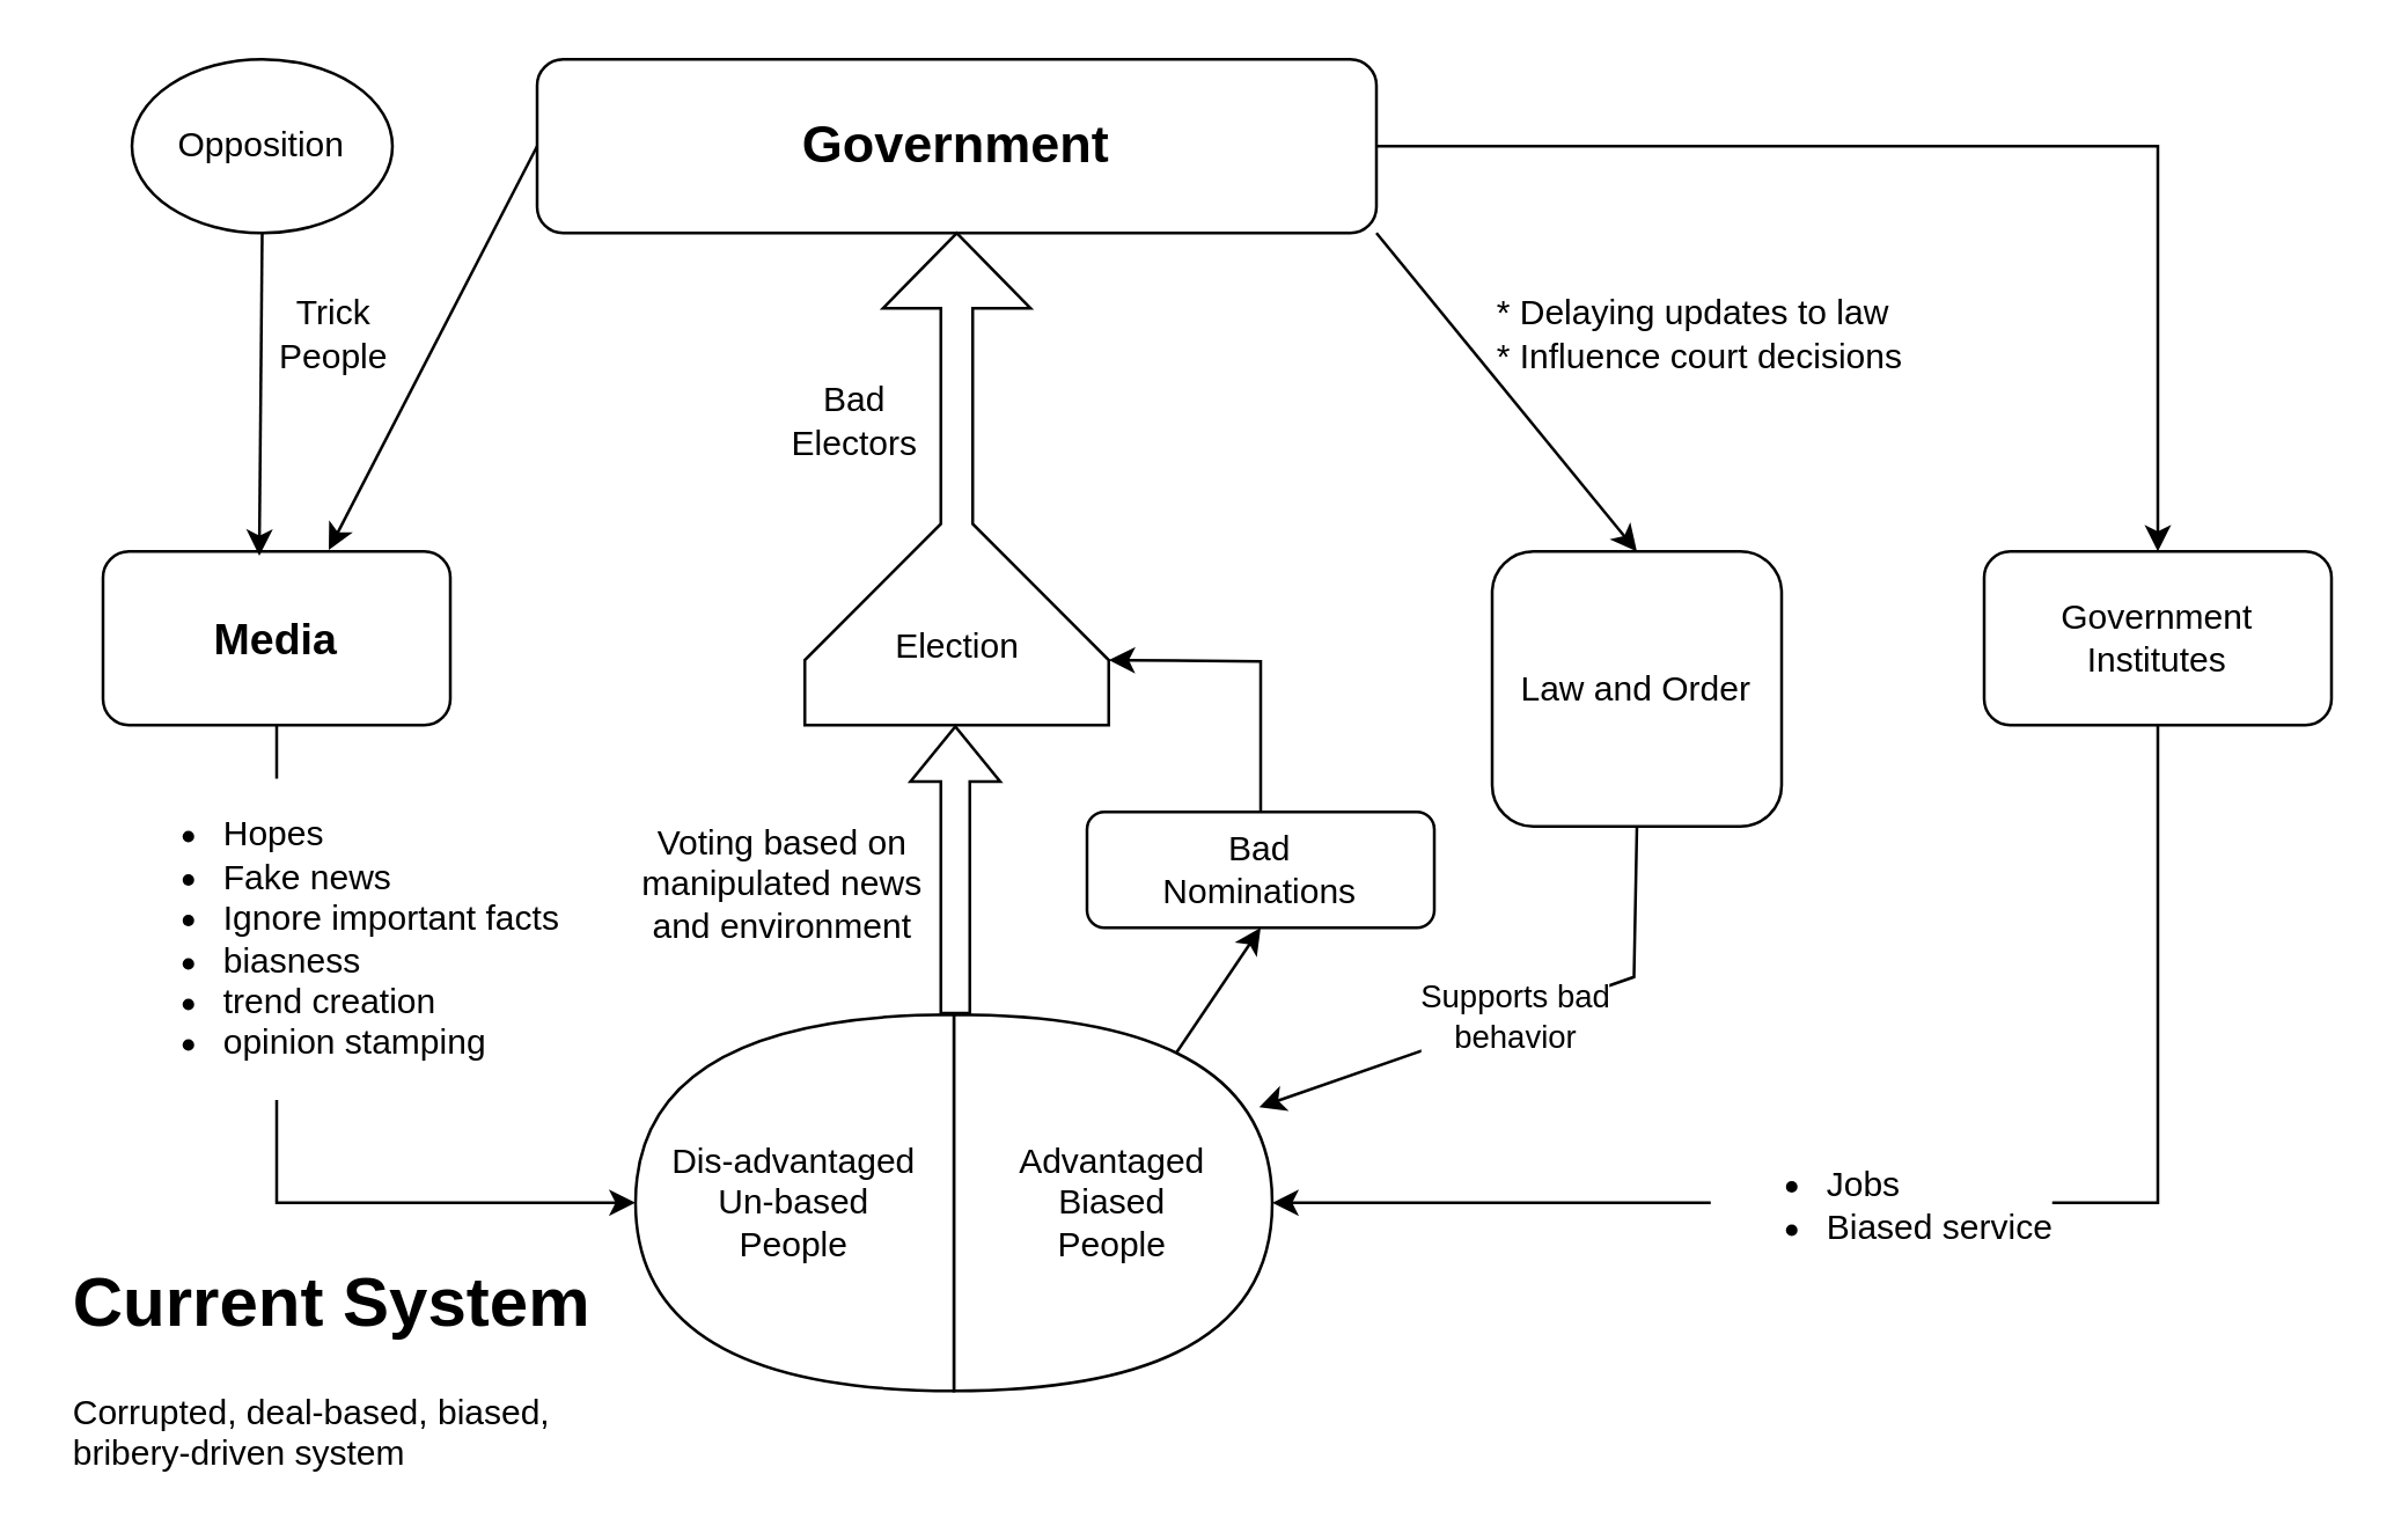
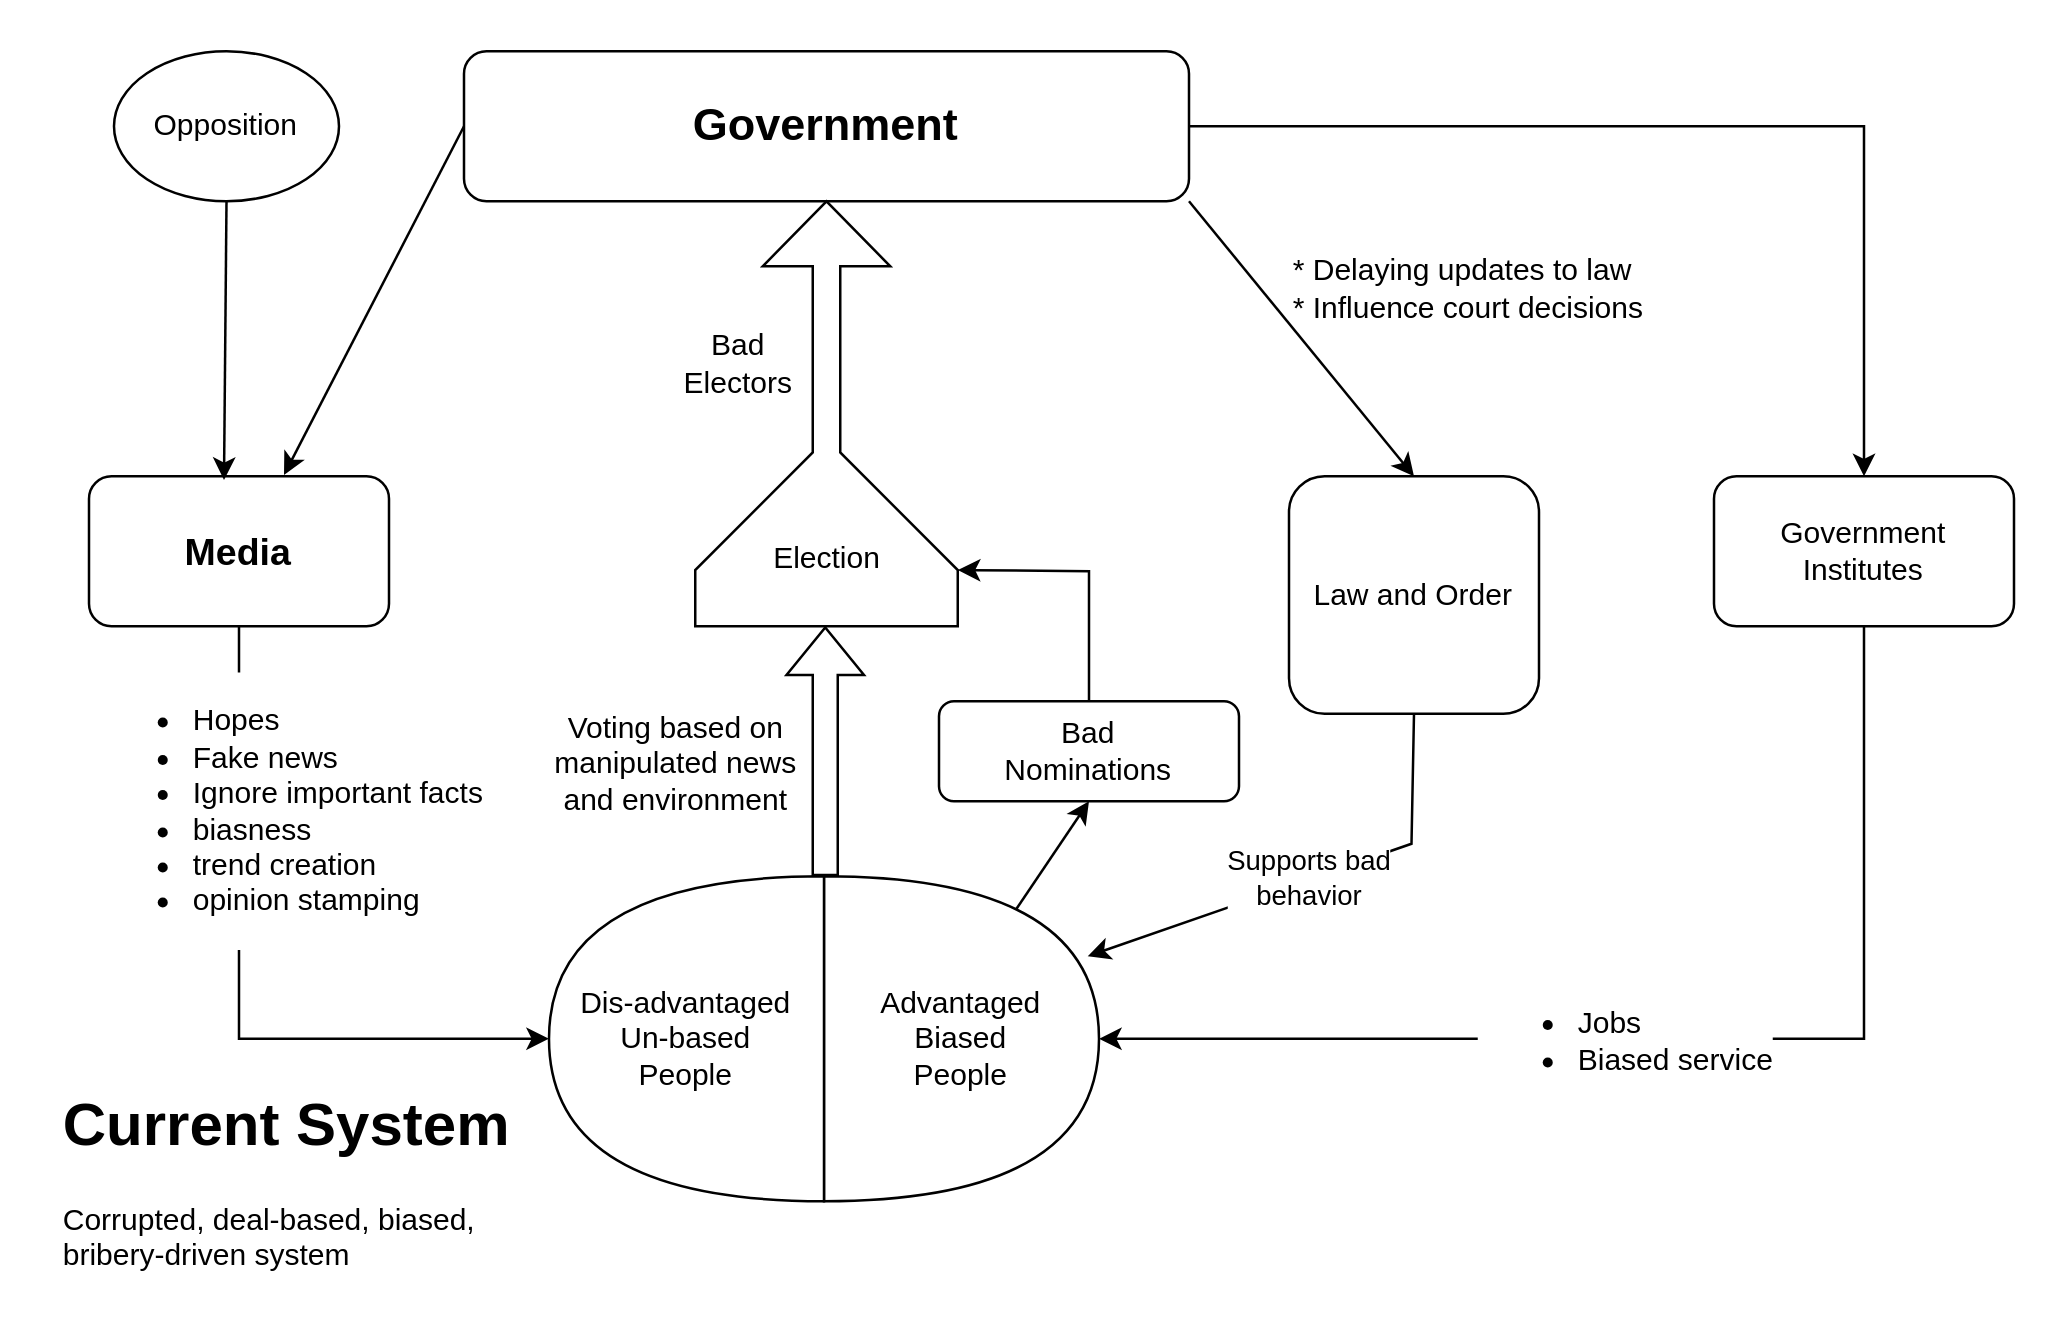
- <mxCell id="25" value="Trick&lt;br&gt;People" style="text;html=1;strokeColor=none;fillColor=none;align=center;verticalAlign=middle;whiteSpace=wrap;rounded=0;labelBorderColor=none;dashed=1;dashPattern=1 1;" vertex="1" parent="1"><mxGeometry x="85" y="100" width="60" height="30" as="geometry" /></mxCell>
